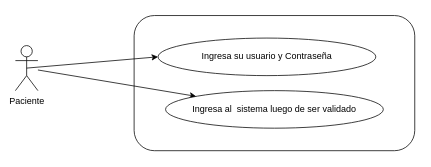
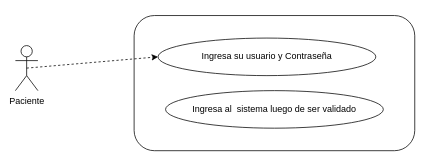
- <mxCell id="7" style="rounded=0;orthogonalLoop=1;jettySize=auto;html=1;exitX=0.5;exitY=0.5;exitDx=0;exitDy=0;exitPerimeter=0;entryX=0;entryY=0.5;entryDx=0;entryDy=0;" edge="1" parent="1" source="4" target="5"><mxGeometry relative="1" as="geometry" /></mxCell>
+ <mxCell id="7" style="rounded=0;orthogonalLoop=1;jettySize=auto;html=1;exitX=0.5;exitY=0.5;exitDx=0;exitDy=0;exitPerimeter=0;entryX=0;entryY=0.5;entryDx=0;entryDy=0;dashed=1;" edge="1" parent="1" source="4" target="5"><mxGeometry relative="1" as="geometry" /></mxCell>
- <mxCell id="3" style="rounded=0;orthogonalLoop=1;jettySize=auto;html=1;" edge="1" parent="1" source="4" target="6"><mxGeometry relative="1" as="geometry" /></mxCell>
